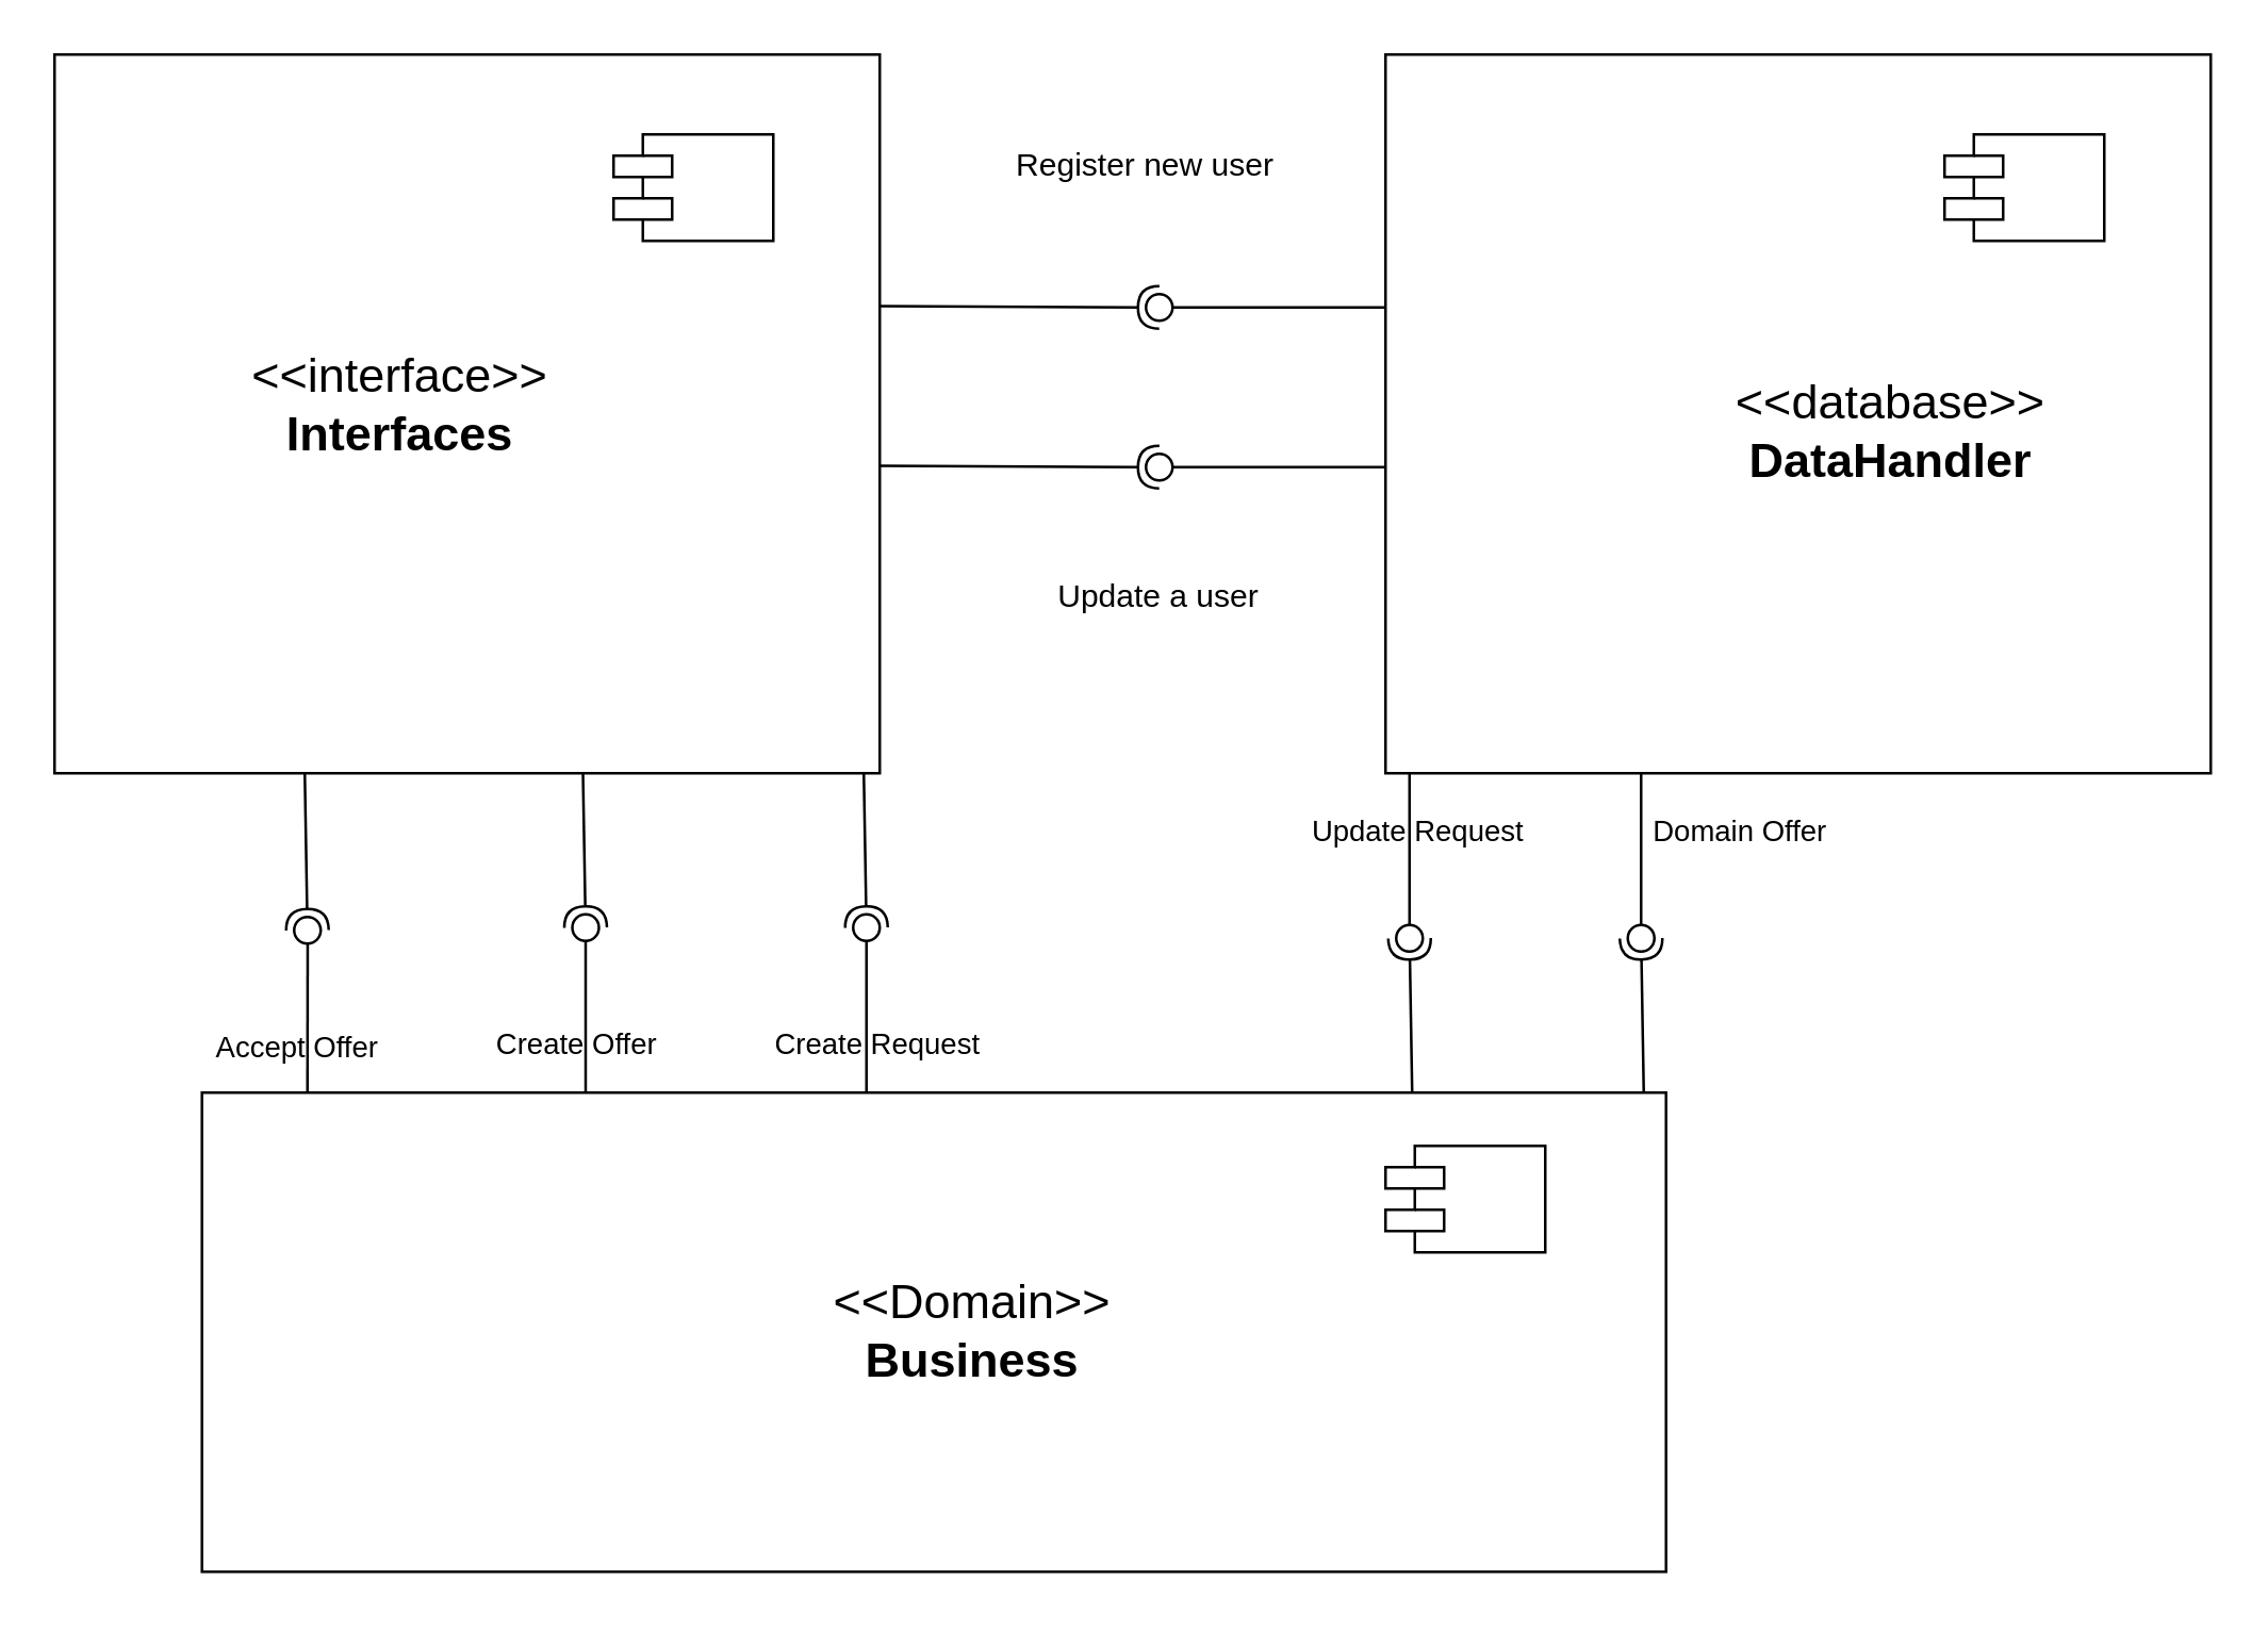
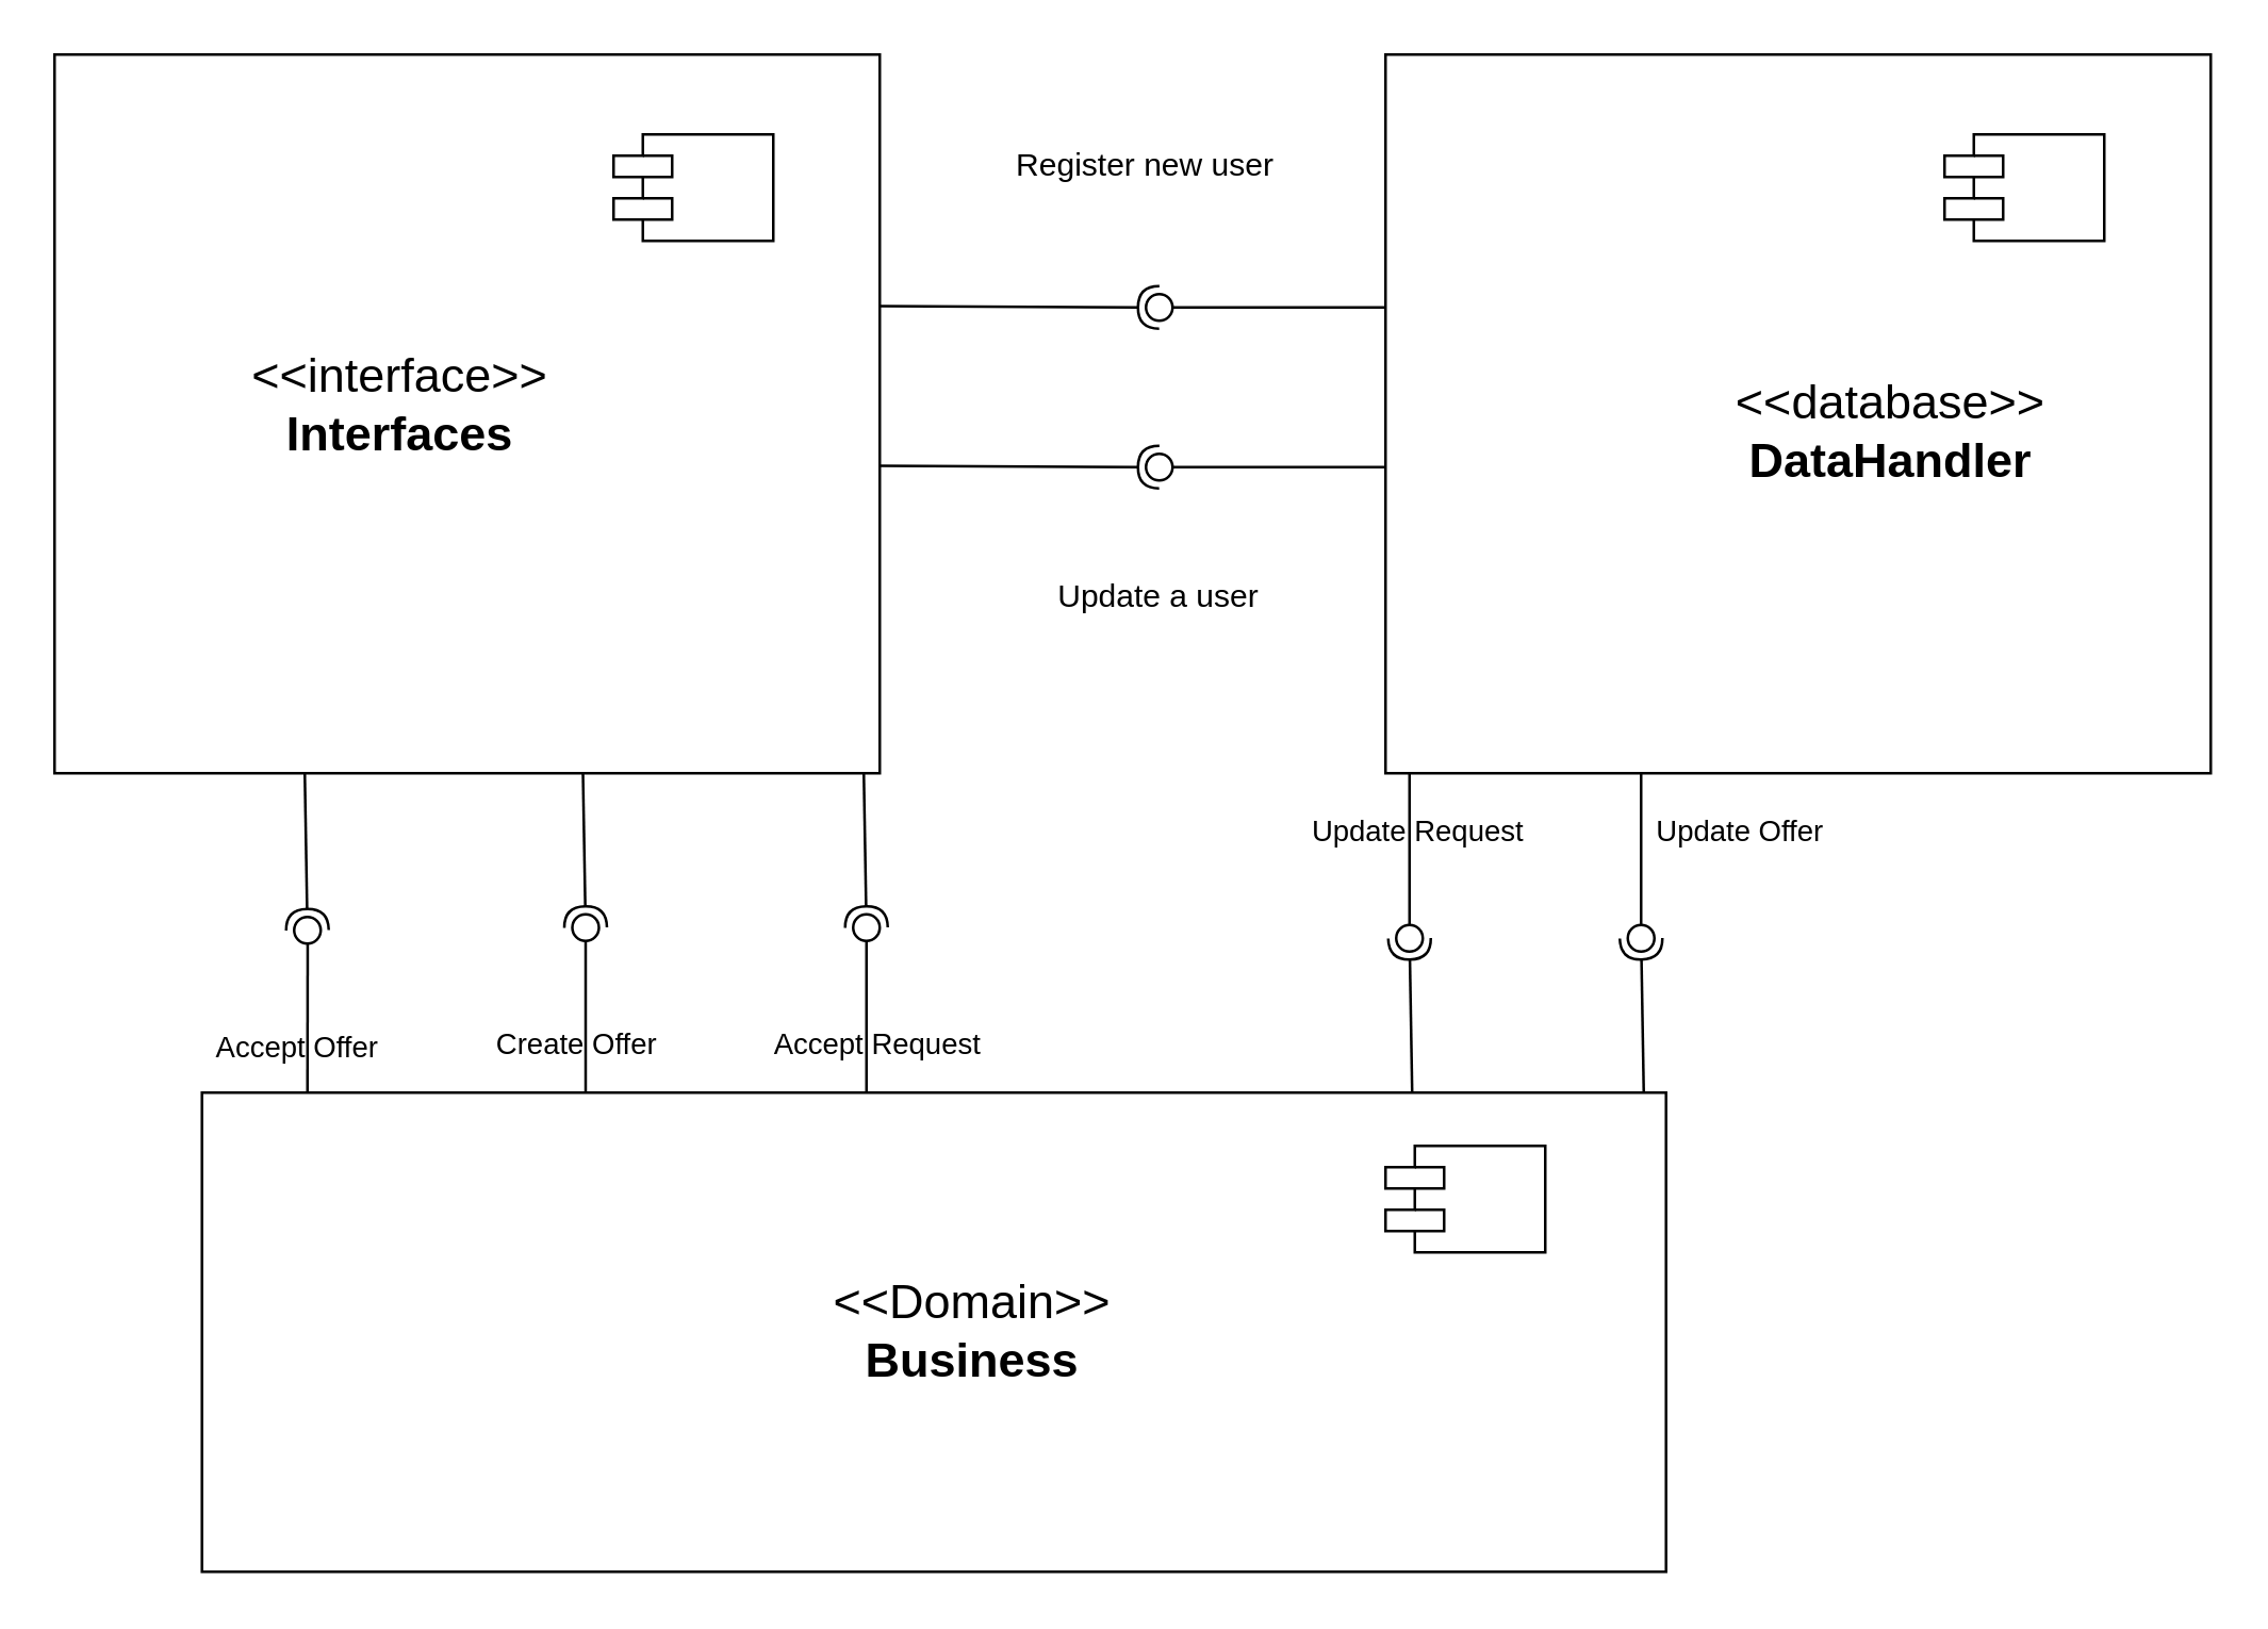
- <mxCell id="42" value="&lt;font style=&quot;font-size: 11px&quot;&gt;Domain Offer&lt;/font&gt;" style="text;html=1;strokeColor=none;fillColor=none;align=center;verticalAlign=middle;whiteSpace=wrap;rounded=0;fontSize=18;" vertex="1" parent="1"><mxGeometry x="611" y="300" width="85" height="20" as="geometry" /></mxCell>
+ <mxCell id="42" value="&lt;font style=&quot;font-size: 11px&quot;&gt;Update Offer&lt;/font&gt;" style="text;html=1;strokeColor=none;fillColor=none;align=center;verticalAlign=middle;whiteSpace=wrap;rounded=0;fontSize=18;" vertex="1" parent="1"><mxGeometry x="611" y="300" width="85" height="20" as="geometry" /></mxCell>
- <mxCell id="4" value="&lt;font style=&quot;font-size: 11px&quot;&gt;Create Request&lt;/font&gt;" style="text;html=1;strokeColor=none;fillColor=none;align=center;verticalAlign=middle;whiteSpace=wrap;rounded=0;fontSize=18;" vertex="1" parent="1"><mxGeometry x="287" y="380" width="85" height="20" as="geometry" /></mxCell>
+ <mxCell id="4" value="&lt;font style=&quot;font-size: 11px&quot;&gt;Accept Request&lt;/font&gt;" style="text;html=1;strokeColor=none;fillColor=none;align=center;verticalAlign=middle;whiteSpace=wrap;rounded=0;fontSize=18;" vertex="1" parent="1"><mxGeometry x="287" y="380" width="85" height="20" as="geometry" /></mxCell>
